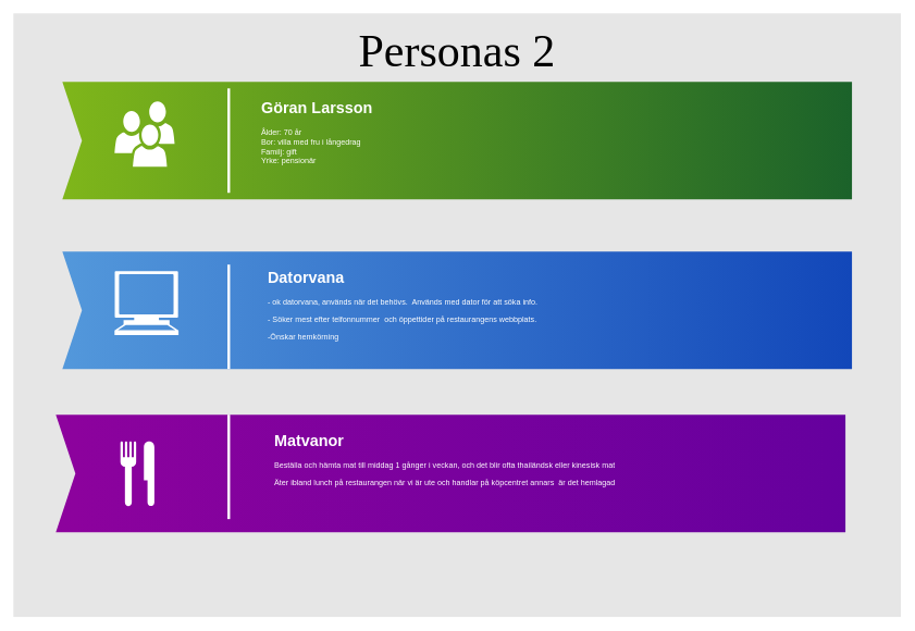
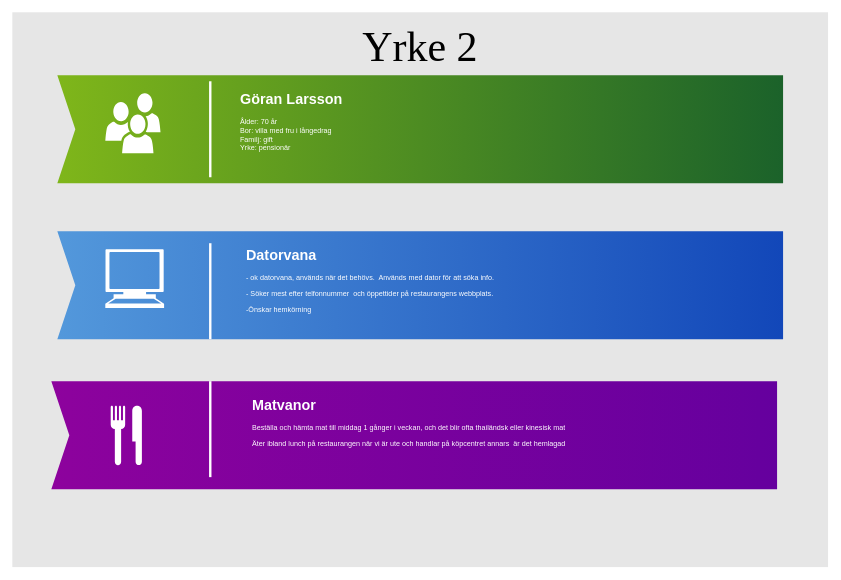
- <mxCell id="2" value="Personas 2" style="whiteSpace=wrap;html=1;rounded=0;shadow=0;dashed=0;strokeWidth=1;fillColor=#E6E6E6;fontFamily=Verdana;fontSize=70;strokeColor=none;verticalAlign=top;spacingTop=10;" vertex="1" parent="1"><mxGeometry x="20" y="20" width="1360" height="925" as="geometry" /></mxCell>
+ <mxCell id="2" value="Yrke 2" style="whiteSpace=wrap;html=1;rounded=0;shadow=0;dashed=0;strokeWidth=1;fillColor=#E6E6E6;fontFamily=Verdana;fontSize=70;strokeColor=none;verticalAlign=top;spacingTop=10;" vertex="1" parent="1"><mxGeometry x="20" y="20" width="1360" height="925" as="geometry" /></mxCell>
